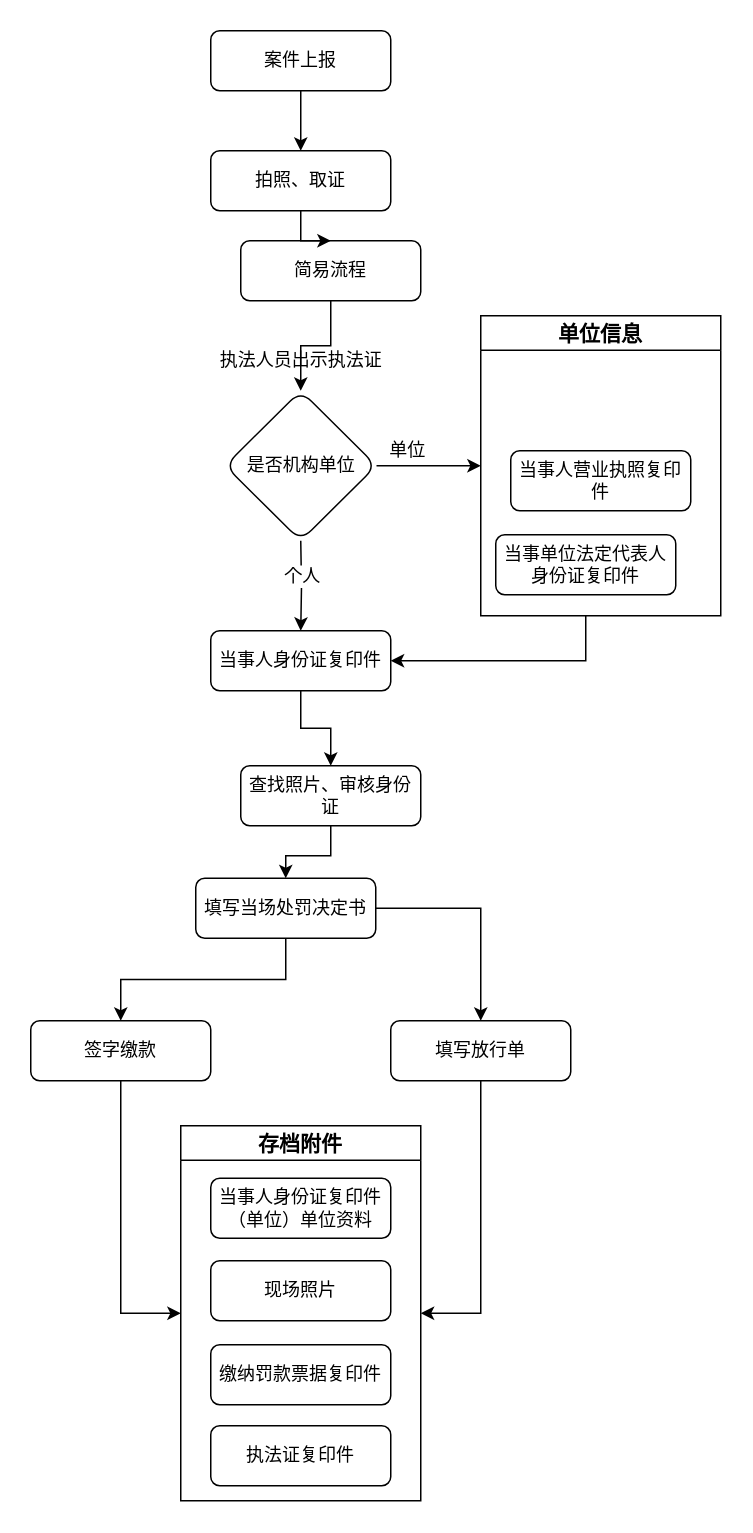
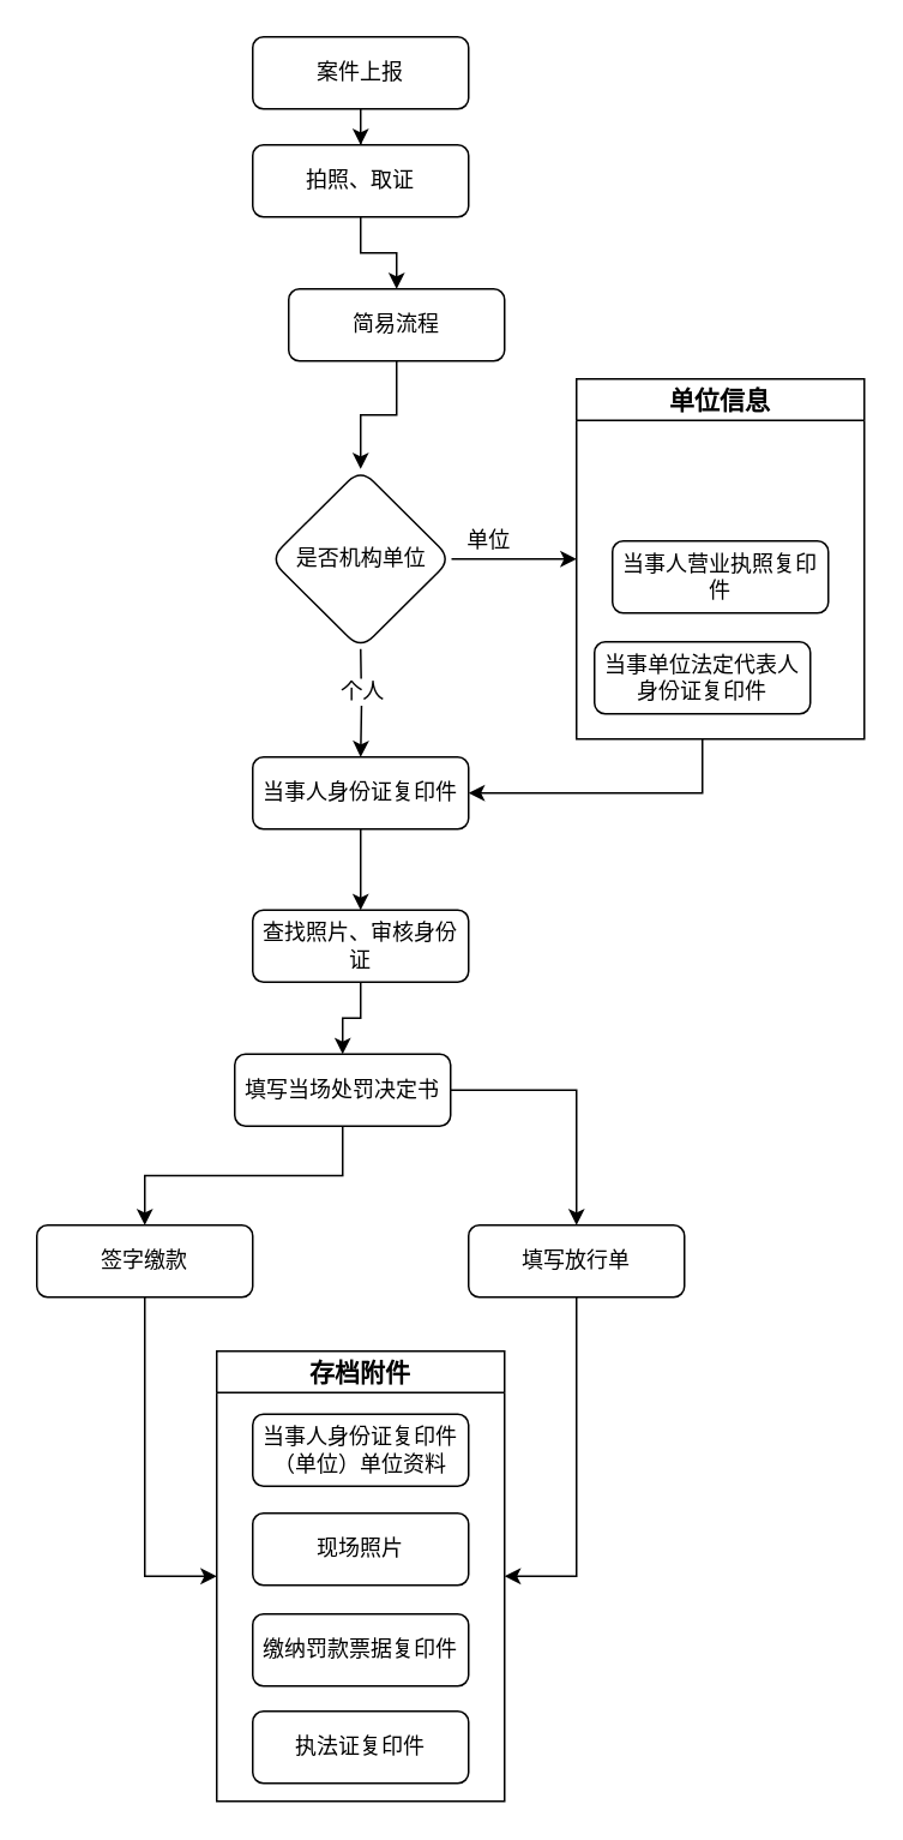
- <mxCell id="3" value="拍照、取证" style="rounded=1;whiteSpace=wrap;html=1;fontSize=12;glass=0;strokeWidth=1;shadow=0;" vertex="1" parent="1"><mxGeometry x="140" y="100" width="120" height="40" as="geometry" /></mxCell>
+ <mxCell id="3" value="拍照、取证" style="rounded=1;whiteSpace=wrap;html=1;fontSize=12;glass=0;strokeWidth=1;shadow=0;" vertex="1" parent="1"><mxGeometry x="140" y="80" width="120" height="40" as="geometry" /></mxCell>
- <mxCell id="28" value="&lt;span style=&quot;&quot;&gt;执法人员出示执法证&lt;/span&gt;" style="text;html=1;align=center;verticalAlign=middle;resizable=0;points=[];autosize=1;strokeColor=none;fillColor=none;" vertex="1" parent="1"><mxGeometry x="140" y="230" width="120" height="20" as="geometry" /></mxCell>
- <mxCell id="8" value="查找照片、审核身份证" style="rounded=1;whiteSpace=wrap;html=1;fontSize=12;glass=0;strokeWidth=1;shadow=0;" vertex="1" parent="1"><mxGeometry x="160" y="510" width="120" height="40" as="geometry" /></mxCell>
+ <mxCell id="8" value="查找照片、审核身份证" style="rounded=1;whiteSpace=wrap;html=1;fontSize=12;glass=0;strokeWidth=1;shadow=0;" vertex="1" parent="1"><mxGeometry x="140" y="505" width="120" height="40" as="geometry" /></mxCell>
